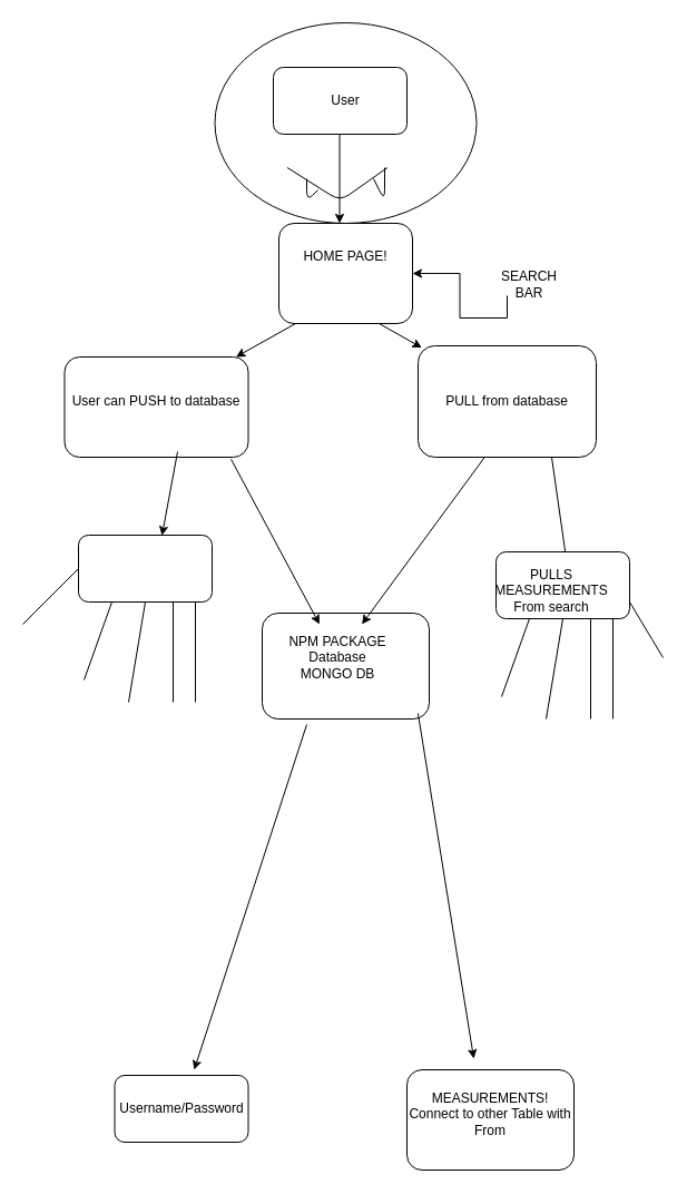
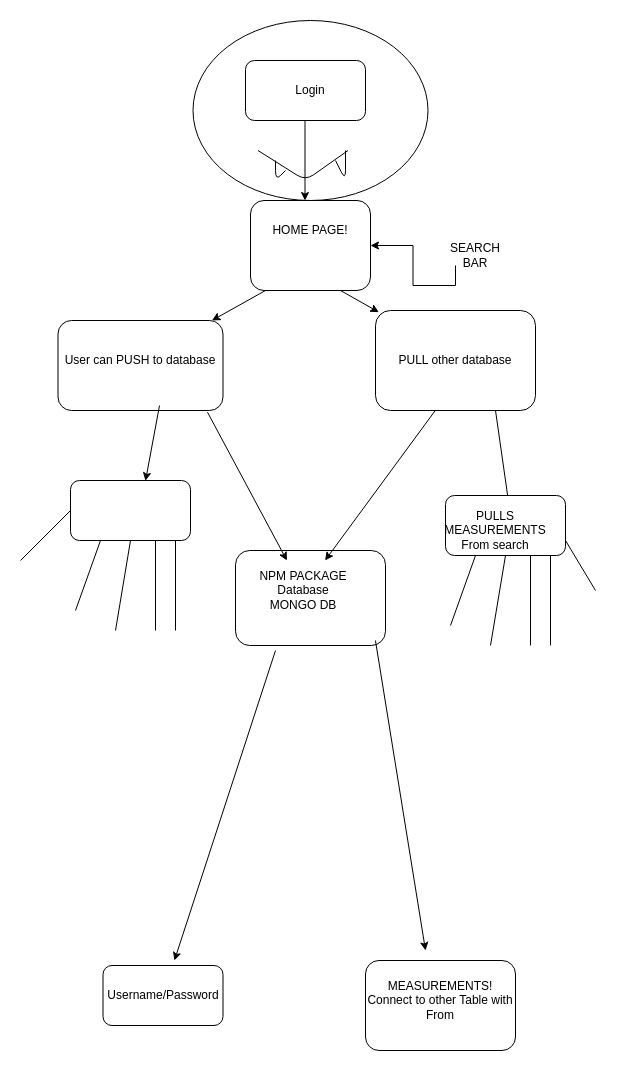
- <mxCell id="9" value="User&lt;br&gt;" style="text;html=1;strokeColor=none;fillColor=none;align=center;verticalAlign=middle;whiteSpace=wrap;rounded=0;" vertex="1" parent="1"><mxGeometry x="215" y="40" width="190" height="100" as="geometry" /></mxCell>
+ <mxCell id="9" value="Login&lt;br&gt;" style="text;html=1;strokeColor=none;fillColor=none;align=center;verticalAlign=middle;whiteSpace=wrap;rounded=0;" vertex="1" parent="1"><mxGeometry x="215" y="40" width="190" height="100" as="geometry" /></mxCell>
- <mxCell id="6" value="PULL from database" style="text;html=1;strokeColor=none;fillColor=none;align=center;verticalAlign=middle;whiteSpace=wrap;rounded=0;" vertex="1" parent="1"><mxGeometry x="370" y="320" width="170" height="80" as="geometry" /></mxCell>
+ <mxCell id="6" value="PULL other database" style="text;html=1;strokeColor=none;fillColor=none;align=center;verticalAlign=middle;whiteSpace=wrap;rounded=0;" vertex="1" parent="1"><mxGeometry x="370" y="320" width="170" height="80" as="geometry" /></mxCell>
